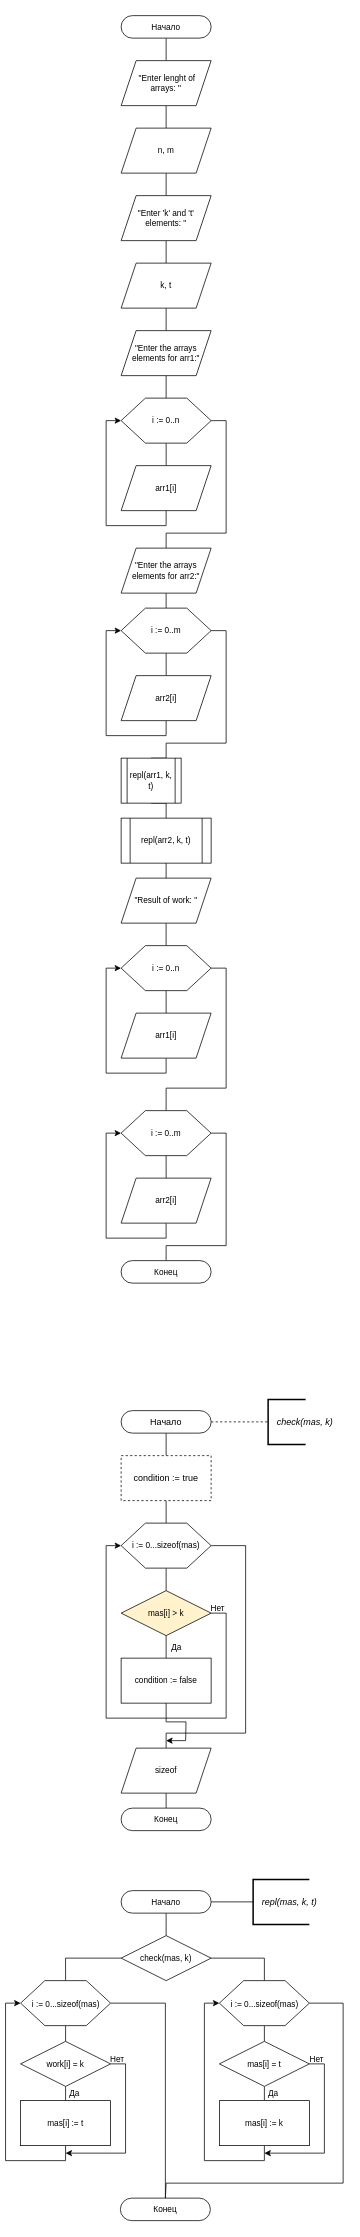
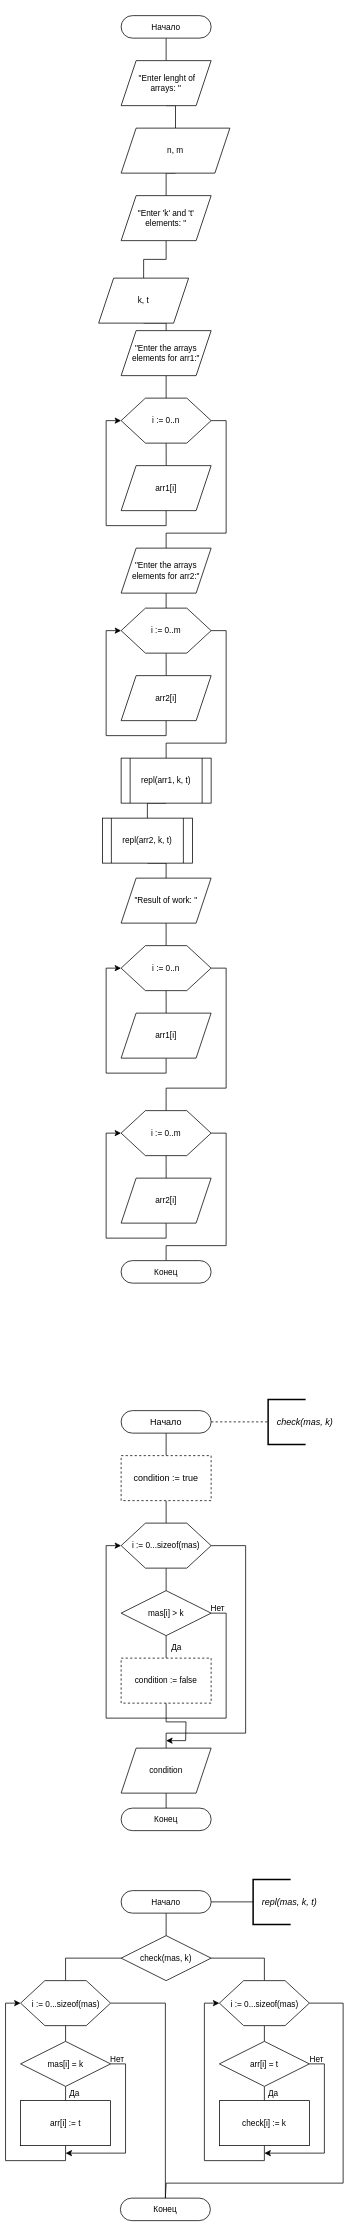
- <mxCell id="7" value="n, m" style="shape=parallelogram;perimeter=parallelogramPerimeter;whiteSpace=wrap;html=1;fixedSize=1;fontFamily=Helvetica;fontSize=11;fontColor=default;" parent="1" vertex="1"><mxGeometry x="155" y="170" width="120" height="60" as="geometry" /></mxCell>
+ <mxCell id="7" value="n, m" style="shape=parallelogram;perimeter=parallelogramPerimeter;whiteSpace=wrap;html=1;fixedSize=1;fontFamily=Helvetica;fontSize=11;fontColor=default;" parent="1" vertex="1"><mxGeometry x="155" y="170" width="145" height="60" as="geometry" /></mxCell>
- <mxCell id="11" value="k, t" style="shape=parallelogram;perimeter=parallelogramPerimeter;whiteSpace=wrap;html=1;fixedSize=1;fontFamily=Helvetica;fontSize=11;fontColor=default;" parent="1" vertex="1"><mxGeometry x="155" y="350" width="120" height="60" as="geometry" /></mxCell>
+ <mxCell id="11" value="k, t" style="shape=parallelogram;perimeter=parallelogramPerimeter;whiteSpace=wrap;html=1;fixedSize=1;fontFamily=Helvetica;fontSize=11;fontColor=default;" parent="1" vertex="1"><mxGeometry x="125" y="370" width="120" height="60" as="geometry" /></mxCell>
- <mxCell id="29" value="repl(arr1, k, t)" style="shape=process;whiteSpace=wrap;html=1;backgroundOutline=1;fontFamily=Helvetica;fontSize=11;fontColor=default;" parent="1" vertex="1"><mxGeometry x="155" y="1010" width="80" height="60" as="geometry" /></mxCell>
+ <mxCell id="29" value="repl(arr1, k, t)" style="shape=process;whiteSpace=wrap;html=1;backgroundOutline=1;fontFamily=Helvetica;fontSize=11;fontColor=default;" parent="1" vertex="1"><mxGeometry x="155" y="1010" width="120" height="60" as="geometry" /></mxCell>
- <mxCell id="95" value="repl(arr2, k, t)" style="shape=process;whiteSpace=wrap;html=1;backgroundOutline=1;fontFamily=Helvetica;fontSize=11;fontColor=default;" vertex="1" parent="1"><mxGeometry x="155" y="1090" width="120" height="60" as="geometry" /></mxCell>
+ <mxCell id="95" value="repl(arr2, k, t)" style="shape=process;whiteSpace=wrap;html=1;backgroundOutline=1;fontFamily=Helvetica;fontSize=11;fontColor=default;" vertex="1" parent="1"><mxGeometry x="130" y="1090" width="120" height="60" as="geometry" /></mxCell>
- <mxCell id="57" value="mas[i] &amp;gt; k" style="rhombus;whiteSpace=wrap;html=1;fontFamily=Helvetica;fontSize=11;fontColor=default;fillColor=#fff2cc;" vertex="1" parent="1"><mxGeometry x="155" y="2120" width="120" height="60" as="geometry" /></mxCell>
+ <mxCell id="57" value="mas[i] &amp;gt; k" style="rhombus;whiteSpace=wrap;html=1;fontFamily=Helvetica;fontSize=11;fontColor=default;" vertex="1" parent="1"><mxGeometry x="155" y="2120" width="120" height="60" as="geometry" /></mxCell>
- <mxCell id="59" value="condition := false" style="rounded=0;whiteSpace=wrap;html=1;fontFamily=Helvetica;fontSize=11;fontColor=default;" vertex="1" parent="1"><mxGeometry x="155" y="2210" width="120" height="60" as="geometry" /></mxCell>
+ <mxCell id="59" value="condition := false" style="rounded=0;whiteSpace=wrap;html=1;fontFamily=Helvetica;fontSize=11;fontColor=default;dashed=1;" vertex="1" parent="1"><mxGeometry x="155" y="2210" width="120" height="60" as="geometry" /></mxCell>
- <mxCell id="63" value="sizeof" style="shape=parallelogram;perimeter=parallelogramPerimeter;whiteSpace=wrap;html=1;fixedSize=1;fontFamily=Helvetica;fontSize=11;fontColor=default;" vertex="1" parent="1"><mxGeometry x="155" y="2330" width="120" height="60" as="geometry" /></mxCell>
+ <mxCell id="63" value="condition" style="shape=parallelogram;perimeter=parallelogramPerimeter;whiteSpace=wrap;html=1;fixedSize=1;fontFamily=Helvetica;fontSize=11;fontColor=default;" vertex="1" parent="1"><mxGeometry x="155" y="2330" width="120" height="60" as="geometry" /></mxCell>
- <mxCell id="69" value="&lt;p style=&quot;text-indent: 36pt;&quot; class=&quot;MsoNormal&quot;&gt;&lt;i&gt;repl(mas, k, t)&lt;/i&gt;&lt;br&gt;&lt;/p&gt;" style="strokeWidth=2;html=1;shape=mxgraph.flowchart.annotation_1;align=left;pointerEvents=1;spacingLeft=-38;" vertex="1" parent="1"><mxGeometry x="331" y="2505" width="75" height="60" as="geometry" /></mxCell>
+ <mxCell id="69" value="&lt;p style=&quot;text-indent: 36pt;&quot; class=&quot;MsoNormal&quot;&gt;&lt;i&gt;repl(mas, k, t)&lt;/i&gt;&lt;br&gt;&lt;/p&gt;" style="strokeWidth=2;html=1;shape=mxgraph.flowchart.annotation_1;align=left;pointerEvents=1;spacingLeft=-38;" vertex="1" parent="1"><mxGeometry x="331" y="2505" width="50" height="60" as="geometry" /></mxCell>
- <mxCell id="81" value="work[i] = k" style="rhombus;whiteSpace=wrap;html=1;fontFamily=Helvetica;fontSize=11;fontColor=default;" vertex="1" parent="1"><mxGeometry x="20.94" y="2721" width="120" height="60" as="geometry" /></mxCell>
+ <mxCell id="81" value="mas[i] = k" style="rhombus;whiteSpace=wrap;html=1;fontFamily=Helvetica;fontSize=11;fontColor=default;" vertex="1" parent="1"><mxGeometry x="20.94" y="2721" width="120" height="60" as="geometry" /></mxCell>
- <mxCell id="88" value="mas[i] = t" style="rhombus;whiteSpace=wrap;html=1;fontFamily=Helvetica;fontSize=11;fontColor=default;" vertex="1" parent="1"><mxGeometry x="286" y="2721" width="120" height="60" as="geometry" /></mxCell>
+ <mxCell id="88" value="arr[i] = t" style="rhombus;whiteSpace=wrap;html=1;fontFamily=Helvetica;fontSize=11;fontColor=default;" vertex="1" parent="1"><mxGeometry x="286" y="2721" width="120" height="60" as="geometry" /></mxCell>
- <mxCell id="83" value="mas[i] := t" style="rounded=0;whiteSpace=wrap;html=1;fontFamily=Helvetica;fontSize=11;fontColor=default;" vertex="1" parent="1"><mxGeometry x="20.94" y="2800" width="120" height="60" as="geometry" /></mxCell>
+ <mxCell id="83" value="arr[i] := t" style="rounded=0;whiteSpace=wrap;html=1;fontFamily=Helvetica;fontSize=11;fontColor=default;" vertex="1" parent="1"><mxGeometry x="20.94" y="2800" width="120" height="60" as="geometry" /></mxCell>
- <mxCell id="90" value="mas[i] := k" style="rounded=0;whiteSpace=wrap;html=1;fontFamily=Helvetica;fontSize=11;fontColor=default;" vertex="1" parent="1"><mxGeometry x="286" y="2800" width="120" height="60" as="geometry" /></mxCell>
+ <mxCell id="90" value="check[i] := k" style="rounded=0;whiteSpace=wrap;html=1;fontFamily=Helvetica;fontSize=11;fontColor=default;" vertex="1" parent="1"><mxGeometry x="286" y="2800" width="120" height="60" as="geometry" /></mxCell>
